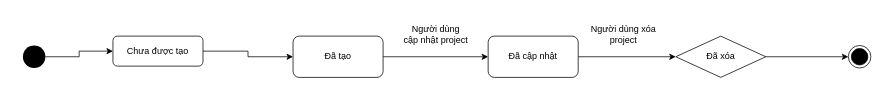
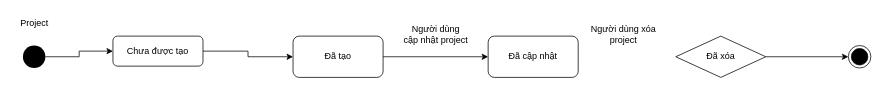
+ <mxCell id="15" value="Project" style="text;html=1;align=center;verticalAlign=middle;resizable=0;points=[];autosize=1;" vertex="1" parent="1"><mxGeometry x="20" y="20" width="50" height="20" as="geometry" /></mxCell>
- <mxCell id="8" style="edgeStyle=orthogonalEdgeStyle;rounded=0;orthogonalLoop=1;jettySize=auto;html=1;entryX=0;entryY=0.5;entryDx=0;entryDy=0;" parent="1" source="9" target="12" edge="1"><mxGeometry relative="1" as="geometry" /></mxCell>
